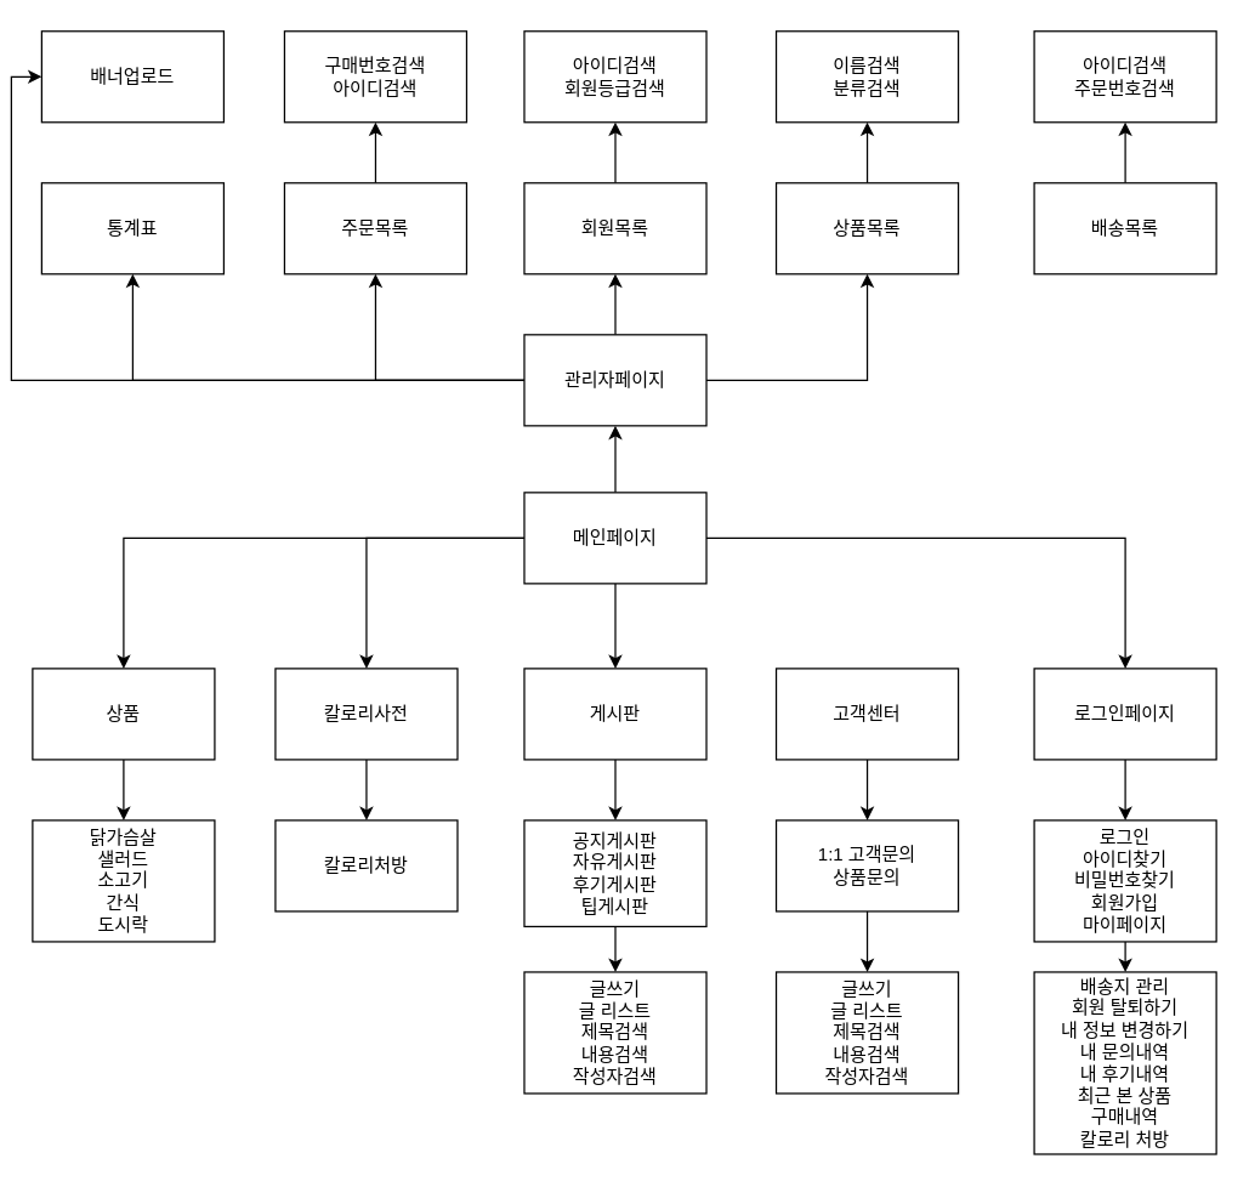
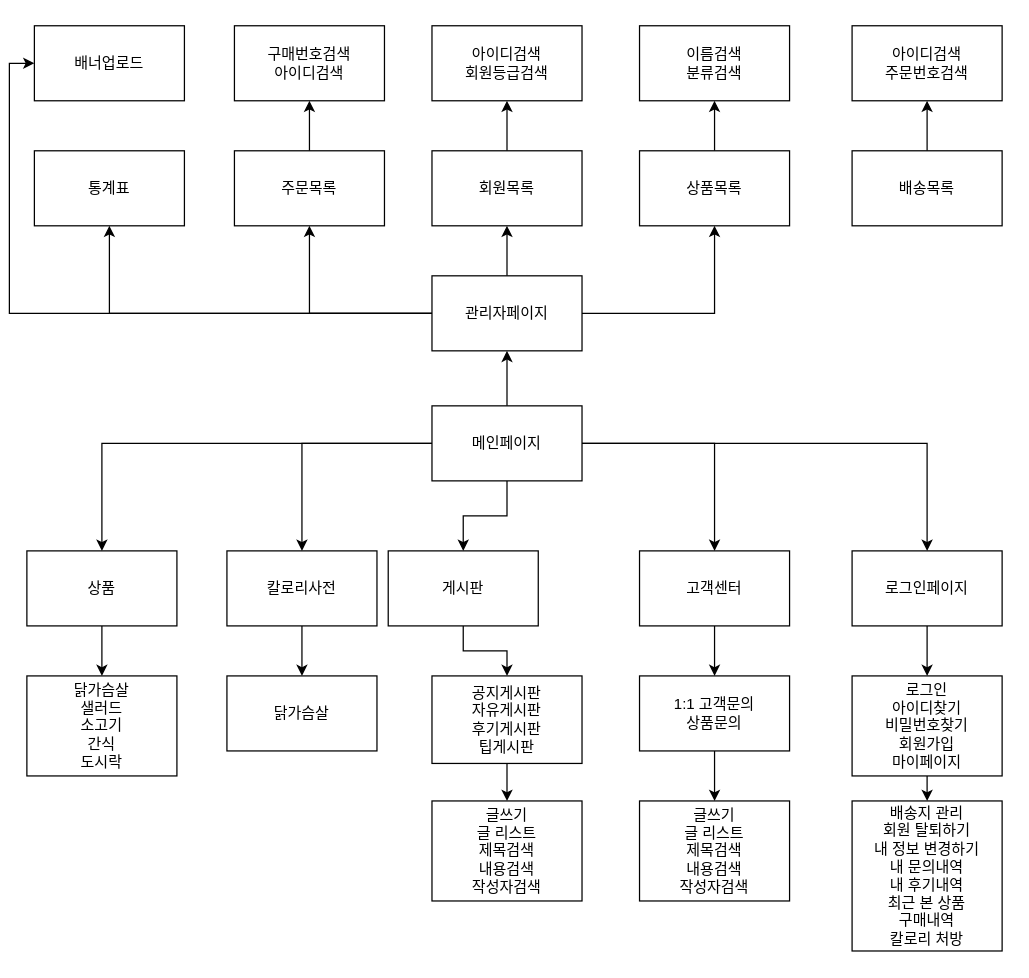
+ <mxCell id="4" style="edgeStyle=orthogonalEdgeStyle;rounded=0;orthogonalLoop=1;jettySize=auto;html=1;exitX=1;exitY=0.5;exitDx=0;exitDy=0;entryX=0.5;entryY=0;entryDx=0;entryDy=0;" edge="1" parent="1" source="8" target="20"><mxGeometry relative="1" as="geometry" /></mxCell>
- <mxCell id="24" value="게시판" style="rounded=0;whiteSpace=wrap;html=1;" vertex="1" parent="1"><mxGeometry x="344" y="440" width="120" height="60" as="geometry" /></mxCell>
+ <mxCell id="24" value="게시판" style="rounded=0;whiteSpace=wrap;html=1;" vertex="1" parent="1"><mxGeometry x="309" y="440" width="120" height="60" as="geometry" /></mxCell>
- <mxCell id="34" value="칼로리처방" style="rounded=0;whiteSpace=wrap;html=1;" vertex="1" parent="1"><mxGeometry x="180" y="540" width="120" height="60" as="geometry" /></mxCell>
+ <mxCell id="34" value="닭가슴살" style="rounded=0;whiteSpace=wrap;html=1;" vertex="1" parent="1"><mxGeometry x="180" y="540" width="120" height="60" as="geometry" /></mxCell>
